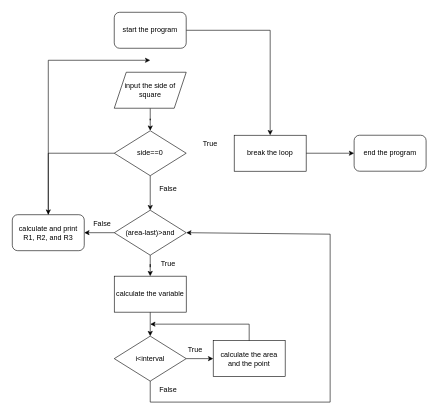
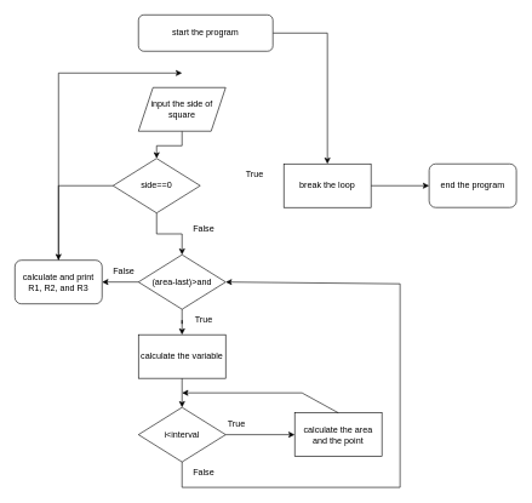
- <mxCell id="3" value="start the program" style="rounded=1;whiteSpace=wrap;html=1;" vertex="1" parent="1"><mxGeometry x="190" y="20" width="120" height="60" as="geometry" /></mxCell>
+ <mxCell id="3" value="start the program" style="rounded=1;whiteSpace=wrap;html=1;" vertex="1" parent="1"><mxGeometry x="190" y="20" width="185" height="50" as="geometry" /></mxCell>
- <mxCell id="8" value="side==0" style="rhombus;whiteSpace=wrap;html=1;" vertex="1" parent="1"><mxGeometry x="190" y="217.5" width="120" height="75" as="geometry" /></mxCell>
+ <mxCell id="8" value="side==0" style="rhombus;whiteSpace=wrap;html=1;" vertex="1" parent="1"><mxGeometry x="155" y="217.5" width="120" height="75" as="geometry" /></mxCell>
- <mxCell id="15" value="calculate the area&lt;br&gt;and the point" style="rounded=0;whiteSpace=wrap;html=1;" vertex="1" parent="1"><mxGeometry x="355" y="567.5" width="120" height="60" as="geometry" /></mxCell>
+ <mxCell id="15" value="calculate the area&lt;br&gt;and the point" style="rounded=0;whiteSpace=wrap;html=1;" vertex="1" parent="1"><mxGeometry x="405" y="567.5" width="120" height="60" as="geometry" /></mxCell>
